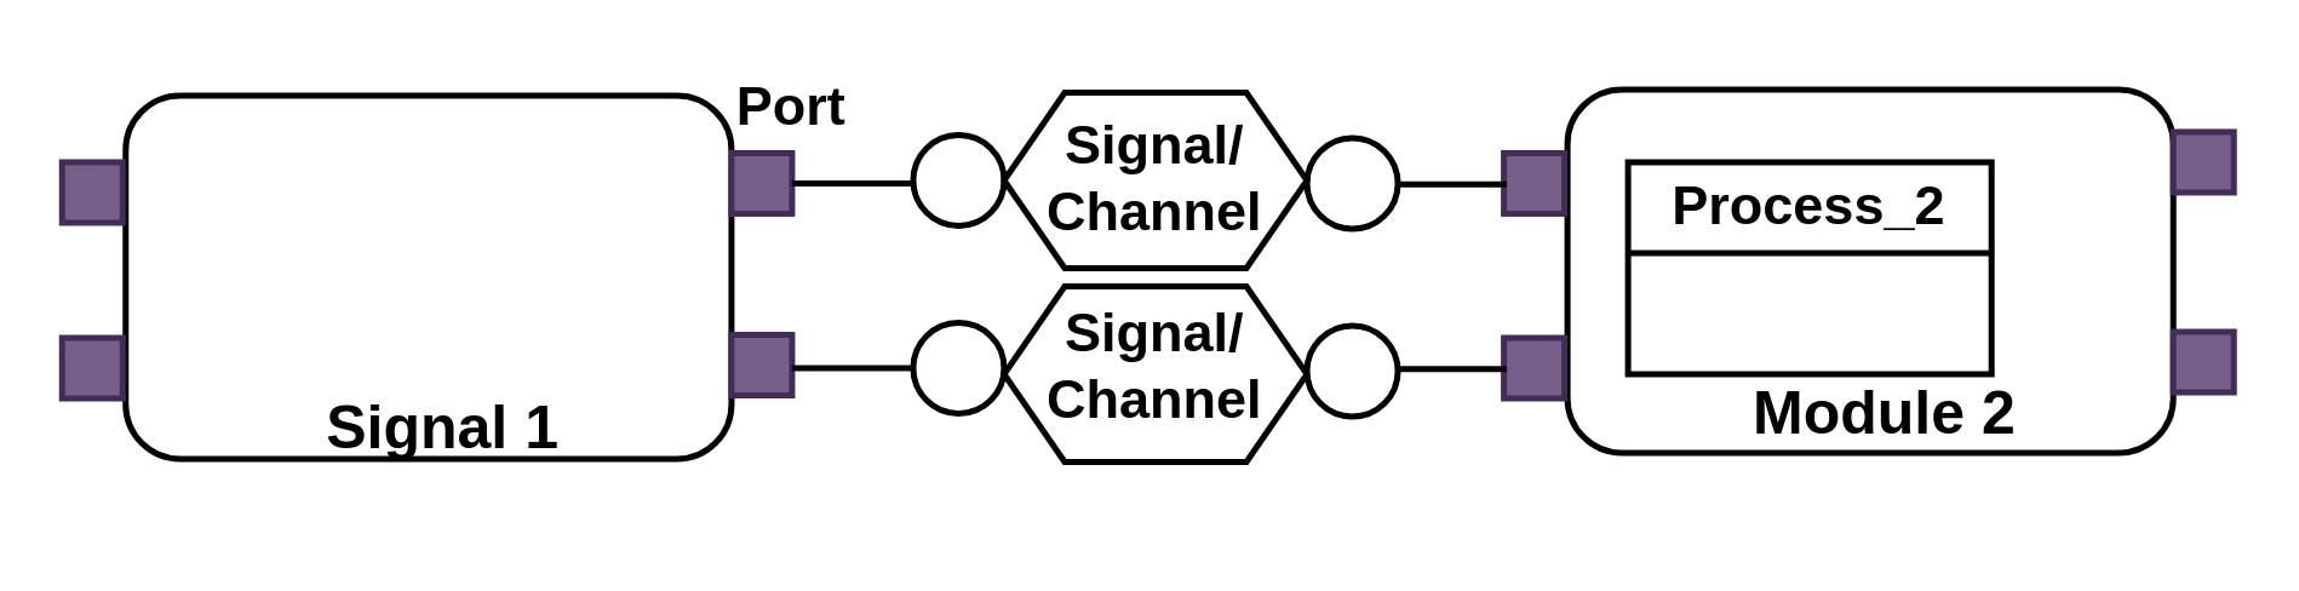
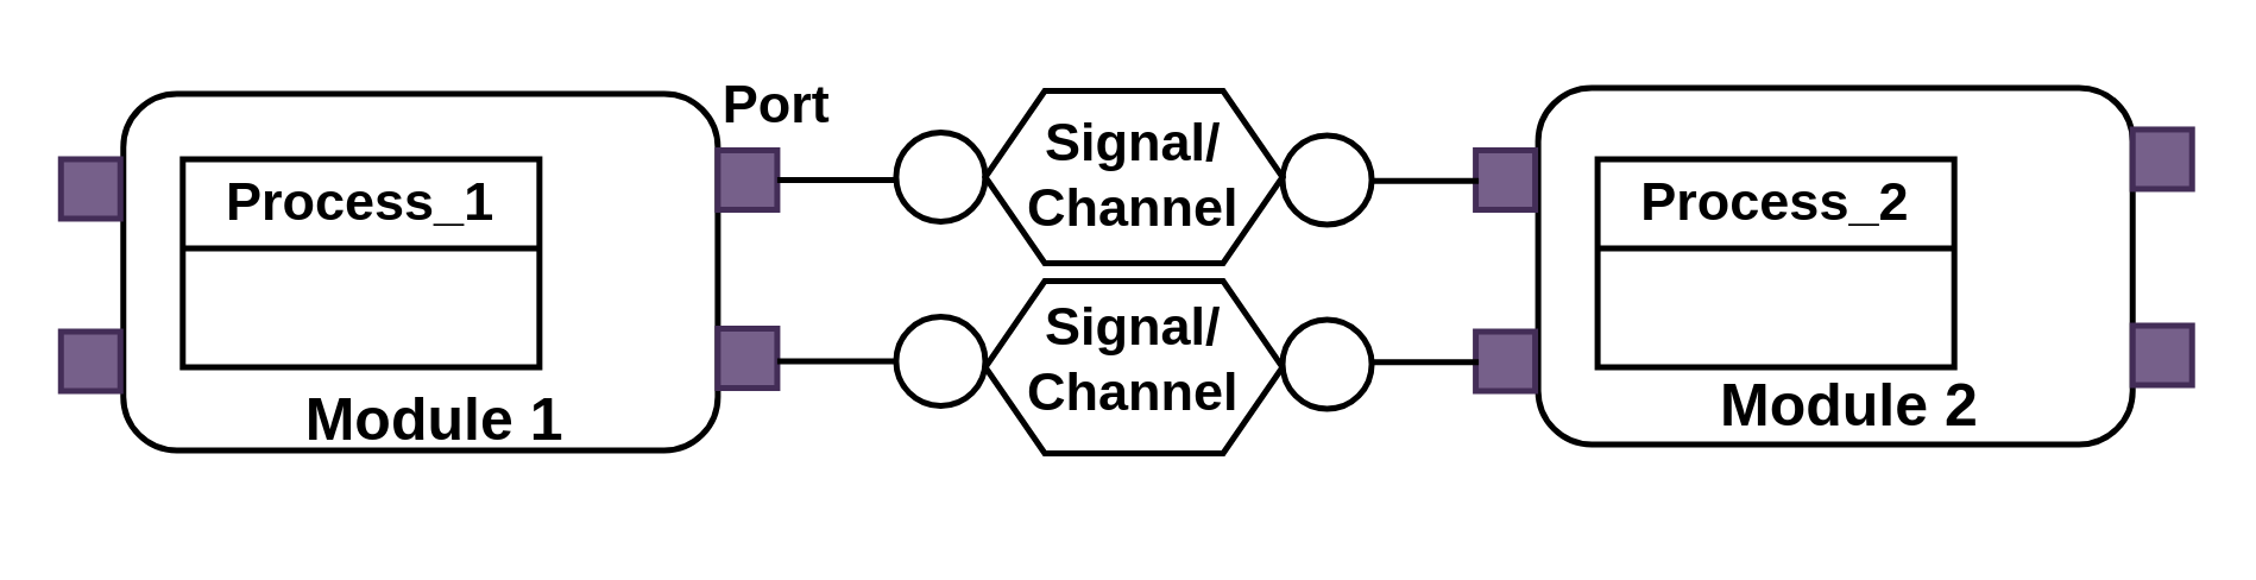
+ <mxCell id="16" value="Process_1" style="swimlane;fontStyle=1;childLayout=stackLayout;horizontal=1;startSize=30;horizontalStack=0;resizeParent=1;resizeParentMax=0;resizeLast=0;collapsible=1;marginBottom=0;whiteSpace=wrap;html=1;strokeWidth=2;fontFamily=Helvetica;fontSize=18;labelBackgroundColor=none;" parent="12" vertex="1"><mxGeometry x="40" y="20" width="120" height="70" as="geometry" /></mxCell>
- <mxCell id="17" value="&lt;font style=&quot;font-size: 20px;&quot;&gt;Signal 1&lt;/font&gt;" style="text;html=1;strokeColor=none;fillColor=none;align=center;verticalAlign=middle;whiteSpace=wrap;rounded=0;fontStyle=1;fontFamily=Helvetica;fontSize=18;labelBackgroundColor=none;" parent="12" vertex="1"><mxGeometry x="60" y="93" width="130" height="30" as="geometry" /></mxCell>
+ <mxCell id="17" value="&lt;font style=&quot;font-size: 20px;&quot;&gt;Module 1&lt;/font&gt;" style="text;html=1;strokeColor=none;fillColor=none;align=center;verticalAlign=middle;whiteSpace=wrap;rounded=0;fontStyle=1;fontFamily=Helvetica;fontSize=18;labelBackgroundColor=none;" parent="12" vertex="1"><mxGeometry x="60" y="93" width="130" height="30" as="geometry" /></mxCell>
